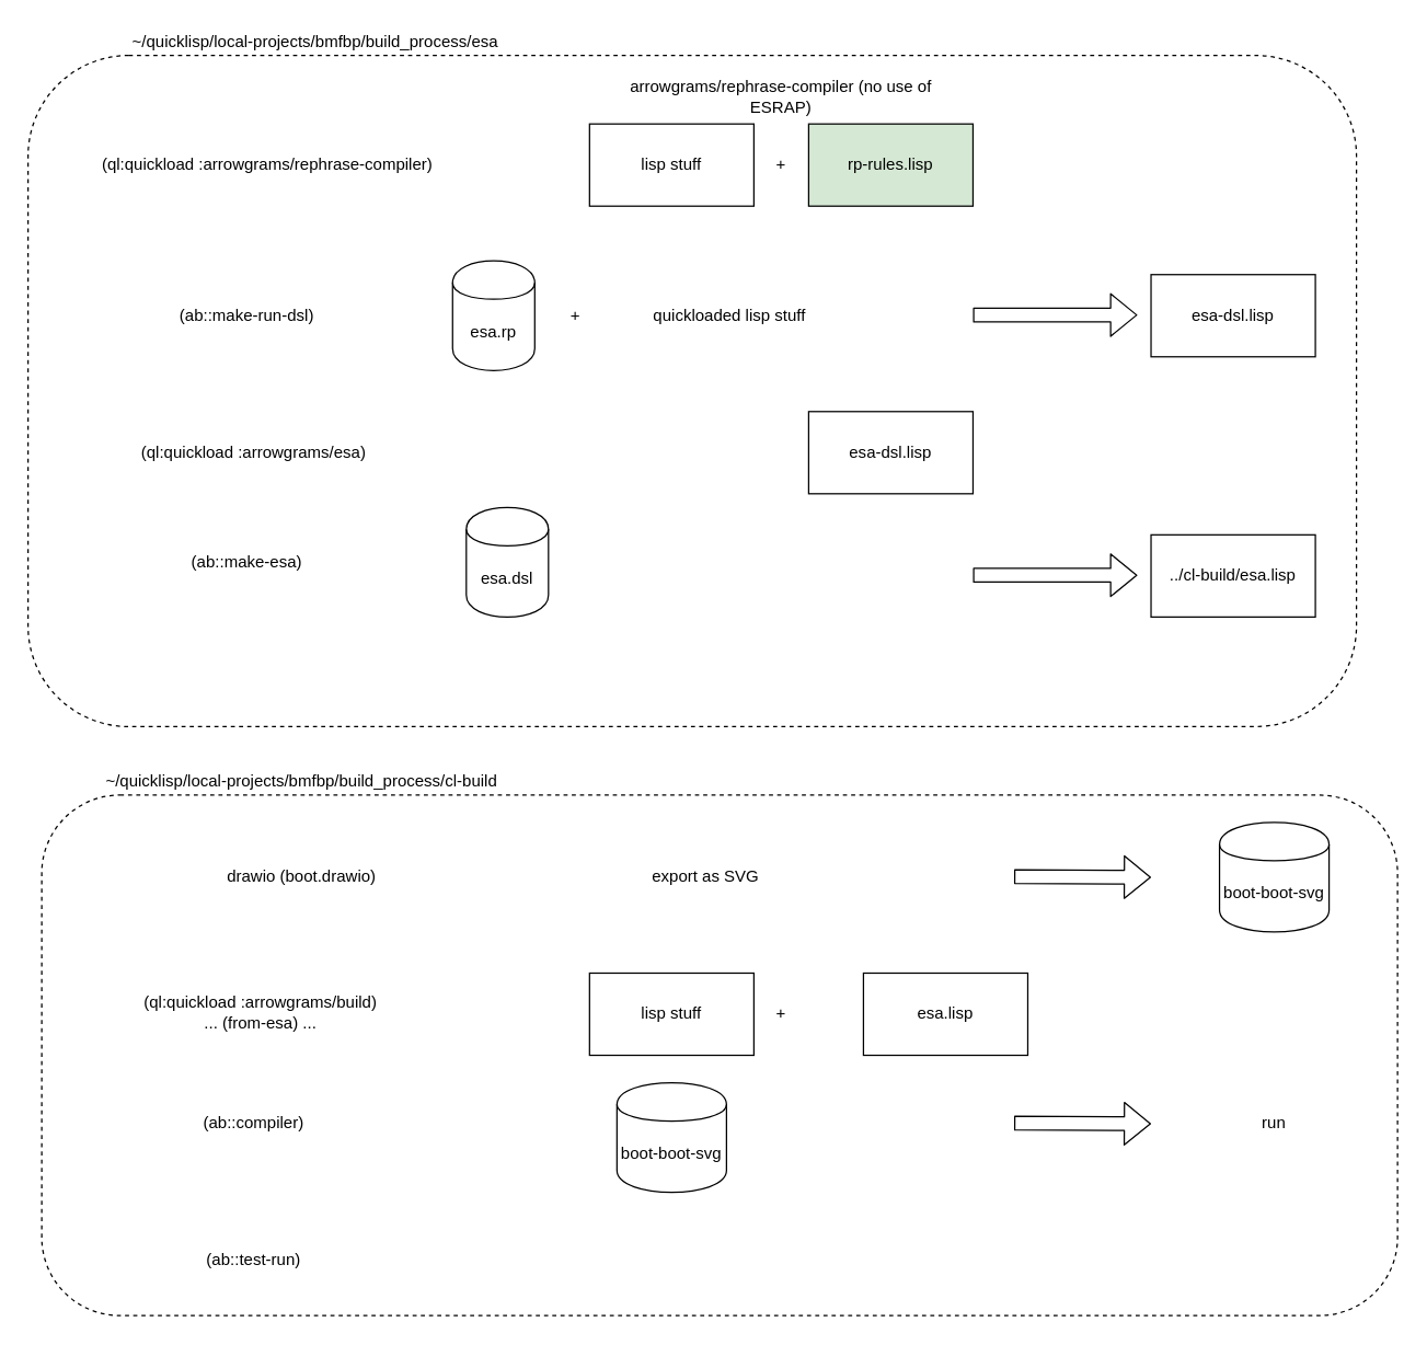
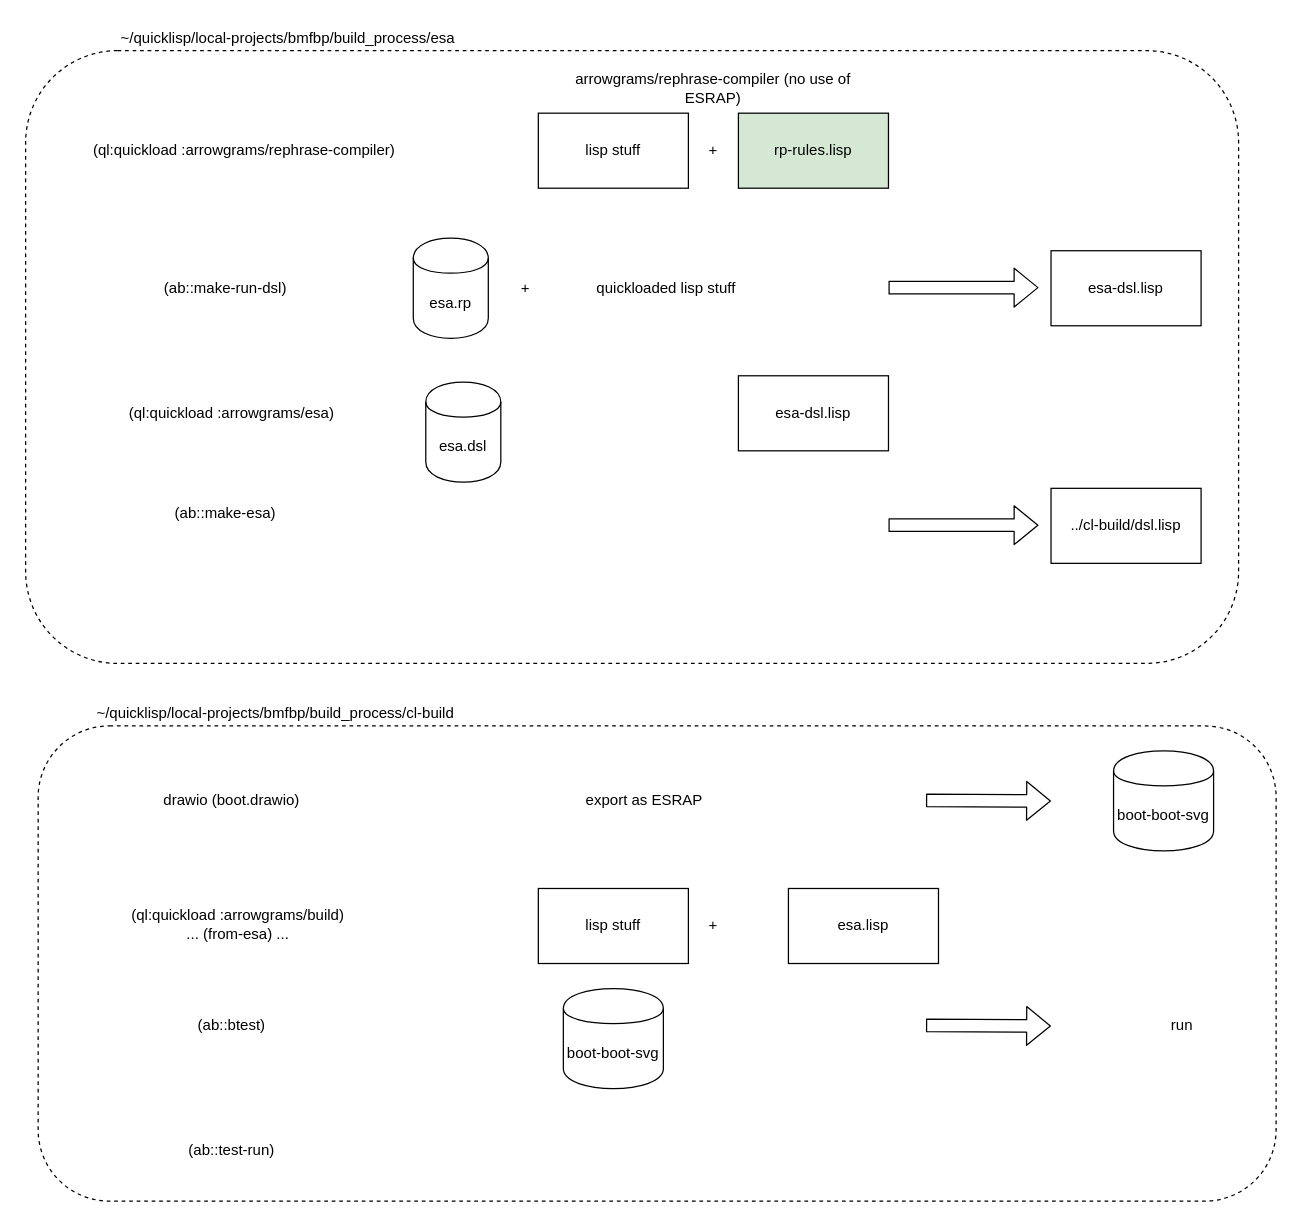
- <mxCell id="23" value="esa.dsl" style="shape=cylinder;whiteSpace=wrap;html=1;boundedLbl=1;backgroundOutline=1;" vertex="1" parent="1"><mxGeometry x="340" y="370" width="60" height="80" as="geometry" /></mxCell>
+ <mxCell id="23" value="esa.dsl" style="shape=cylinder;whiteSpace=wrap;html=1;boundedLbl=1;backgroundOutline=1;" vertex="1" parent="1"><mxGeometry x="340" y="305" width="60" height="80" as="geometry" /></mxCell>
- <mxCell id="25" value="../cl-build/esa.lisp" style="rounded=0;whiteSpace=wrap;html=1;" vertex="1" parent="1"><mxGeometry x="840" y="390" width="120" height="60" as="geometry" /></mxCell>
+ <mxCell id="25" value="../cl-build/dsl.lisp" style="rounded=0;whiteSpace=wrap;html=1;" vertex="1" parent="1"><mxGeometry x="840" y="390" width="120" height="60" as="geometry" /></mxCell>
- <mxCell id="14" value="drawio (boot.drawio)" style="text;html=1;strokeColor=none;fillColor=none;align=center;verticalAlign=middle;whiteSpace=wrap;rounded=0;" vertex="1" parent="1"><mxGeometry x="85" y="630" width="270" height="20" as="geometry" /></mxCell>
+ <mxCell id="14" value="drawio (boot.drawio)" style="text;html=1;strokeColor=none;fillColor=none;align=center;verticalAlign=middle;whiteSpace=wrap;rounded=0;" vertex="1" parent="1"><mxGeometry x="50" y="630" width="270" height="20" as="geometry" /></mxCell>
- <mxCell id="27" value="export as SVG" style="text;html=1;strokeColor=none;fillColor=none;align=center;verticalAlign=middle;whiteSpace=wrap;rounded=0;" vertex="1" parent="1"><mxGeometry x="380" y="630" width="270" height="20" as="geometry" /></mxCell>
+ <mxCell id="27" value="export as ESRAP" style="text;html=1;strokeColor=none;fillColor=none;align=center;verticalAlign=middle;whiteSpace=wrap;rounded=0;" vertex="1" parent="1"><mxGeometry x="380" y="630" width="270" height="20" as="geometry" /></mxCell>
- <mxCell id="31" value="(ab::compiler)" style="text;html=1;strokeColor=none;fillColor=none;align=center;verticalAlign=middle;whiteSpace=wrap;rounded=0;" vertex="1" parent="1"><mxGeometry x="50" y="810" width="270" height="20" as="geometry" /></mxCell>
+ <mxCell id="31" value="(ab::btest)" style="text;html=1;strokeColor=none;fillColor=none;align=center;verticalAlign=middle;whiteSpace=wrap;rounded=0;" vertex="1" parent="1"><mxGeometry x="50" y="810" width="270" height="20" as="geometry" /></mxCell>
- <mxCell id="34" value="run" style="text;html=1;strokeColor=none;fillColor=none;align=center;verticalAlign=middle;whiteSpace=wrap;rounded=0;" vertex="1" parent="1"><mxGeometry x="900" y="810" width="60" height="20" as="geometry" /></mxCell>
+ <mxCell id="34" value="run" style="text;html=1;strokeColor=none;fillColor=none;align=center;verticalAlign=middle;whiteSpace=wrap;rounded=0;" vertex="1" parent="1"><mxGeometry x="915" y="810" width="60" height="20" as="geometry" /></mxCell>
